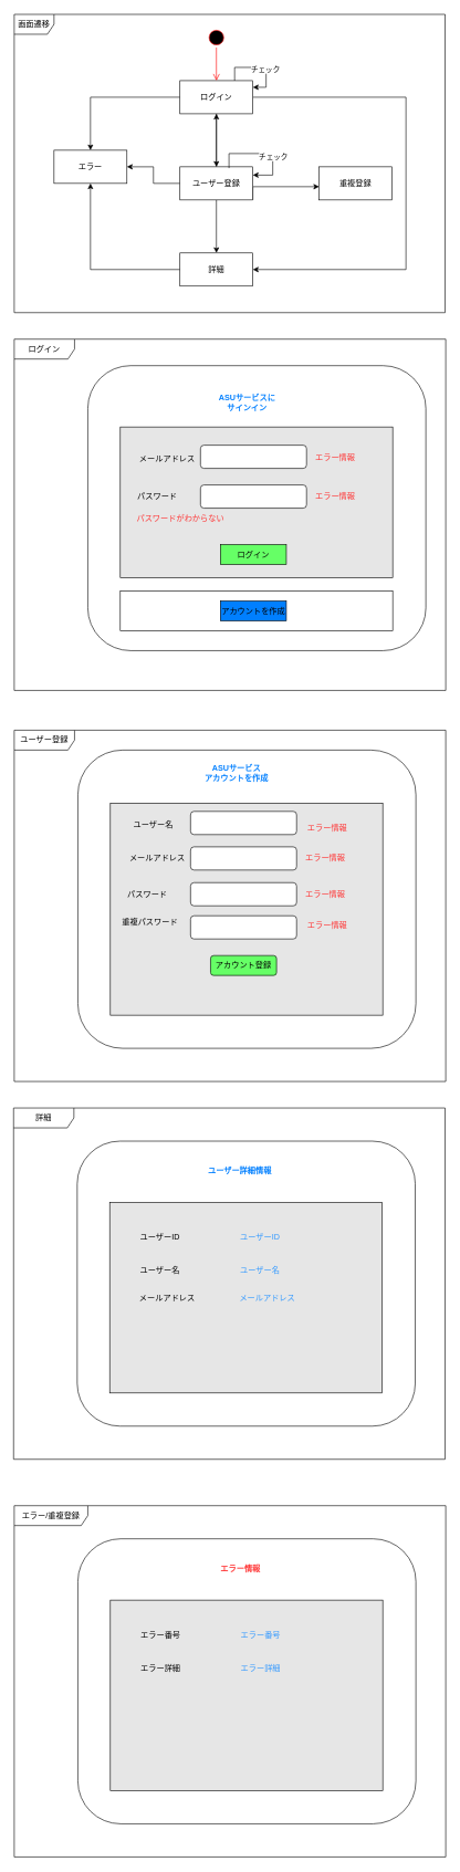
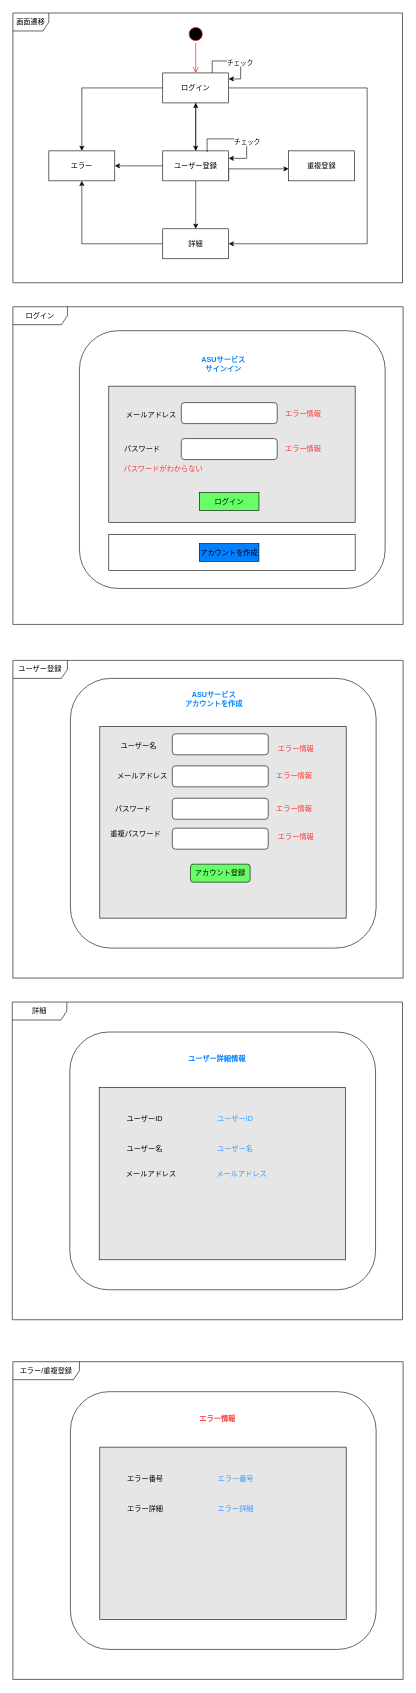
- <mxCell id="20" value="エラー" style="html=1;whiteSpace=wrap;" vertex="1" parent="1"><mxGeometry x="81" y="225" width="110" height="50" as="geometry" /></mxCell>
+ <mxCell id="20" value="エラー" style="html=1;whiteSpace=wrap;" vertex="1" parent="1"><mxGeometry x="81" y="250" width="110" height="50" as="geometry" /></mxCell>
- <mxCell id="24" value="&lt;font color=&quot;#007fff&quot;&gt;&lt;b&gt;ASUサービスに&lt;/b&gt;&lt;/font&gt;&lt;div&gt;&lt;font color=&quot;#007fff&quot;&gt;&lt;b&gt;サインイン&lt;/b&gt;&lt;/font&gt;&lt;/div&gt;" style="text;html=1;align=center;verticalAlign=middle;whiteSpace=wrap;rounded=0;" vertex="1" parent="1"><mxGeometry x="287" y="590" width="171" height="30" as="geometry" /></mxCell>
+ <mxCell id="24" value="&lt;font color=&quot;#007fff&quot;&gt;&lt;b&gt;ASUサービス&lt;/b&gt;&lt;/font&gt;&lt;div&gt;&lt;font color=&quot;#007fff&quot;&gt;&lt;b&gt;サインイン&lt;/b&gt;&lt;/font&gt;&lt;/div&gt;" style="text;html=1;align=center;verticalAlign=middle;whiteSpace=wrap;rounded=0;" vertex="1" parent="1"><mxGeometry x="287" y="590" width="171" height="30" as="geometry" /></mxCell>
